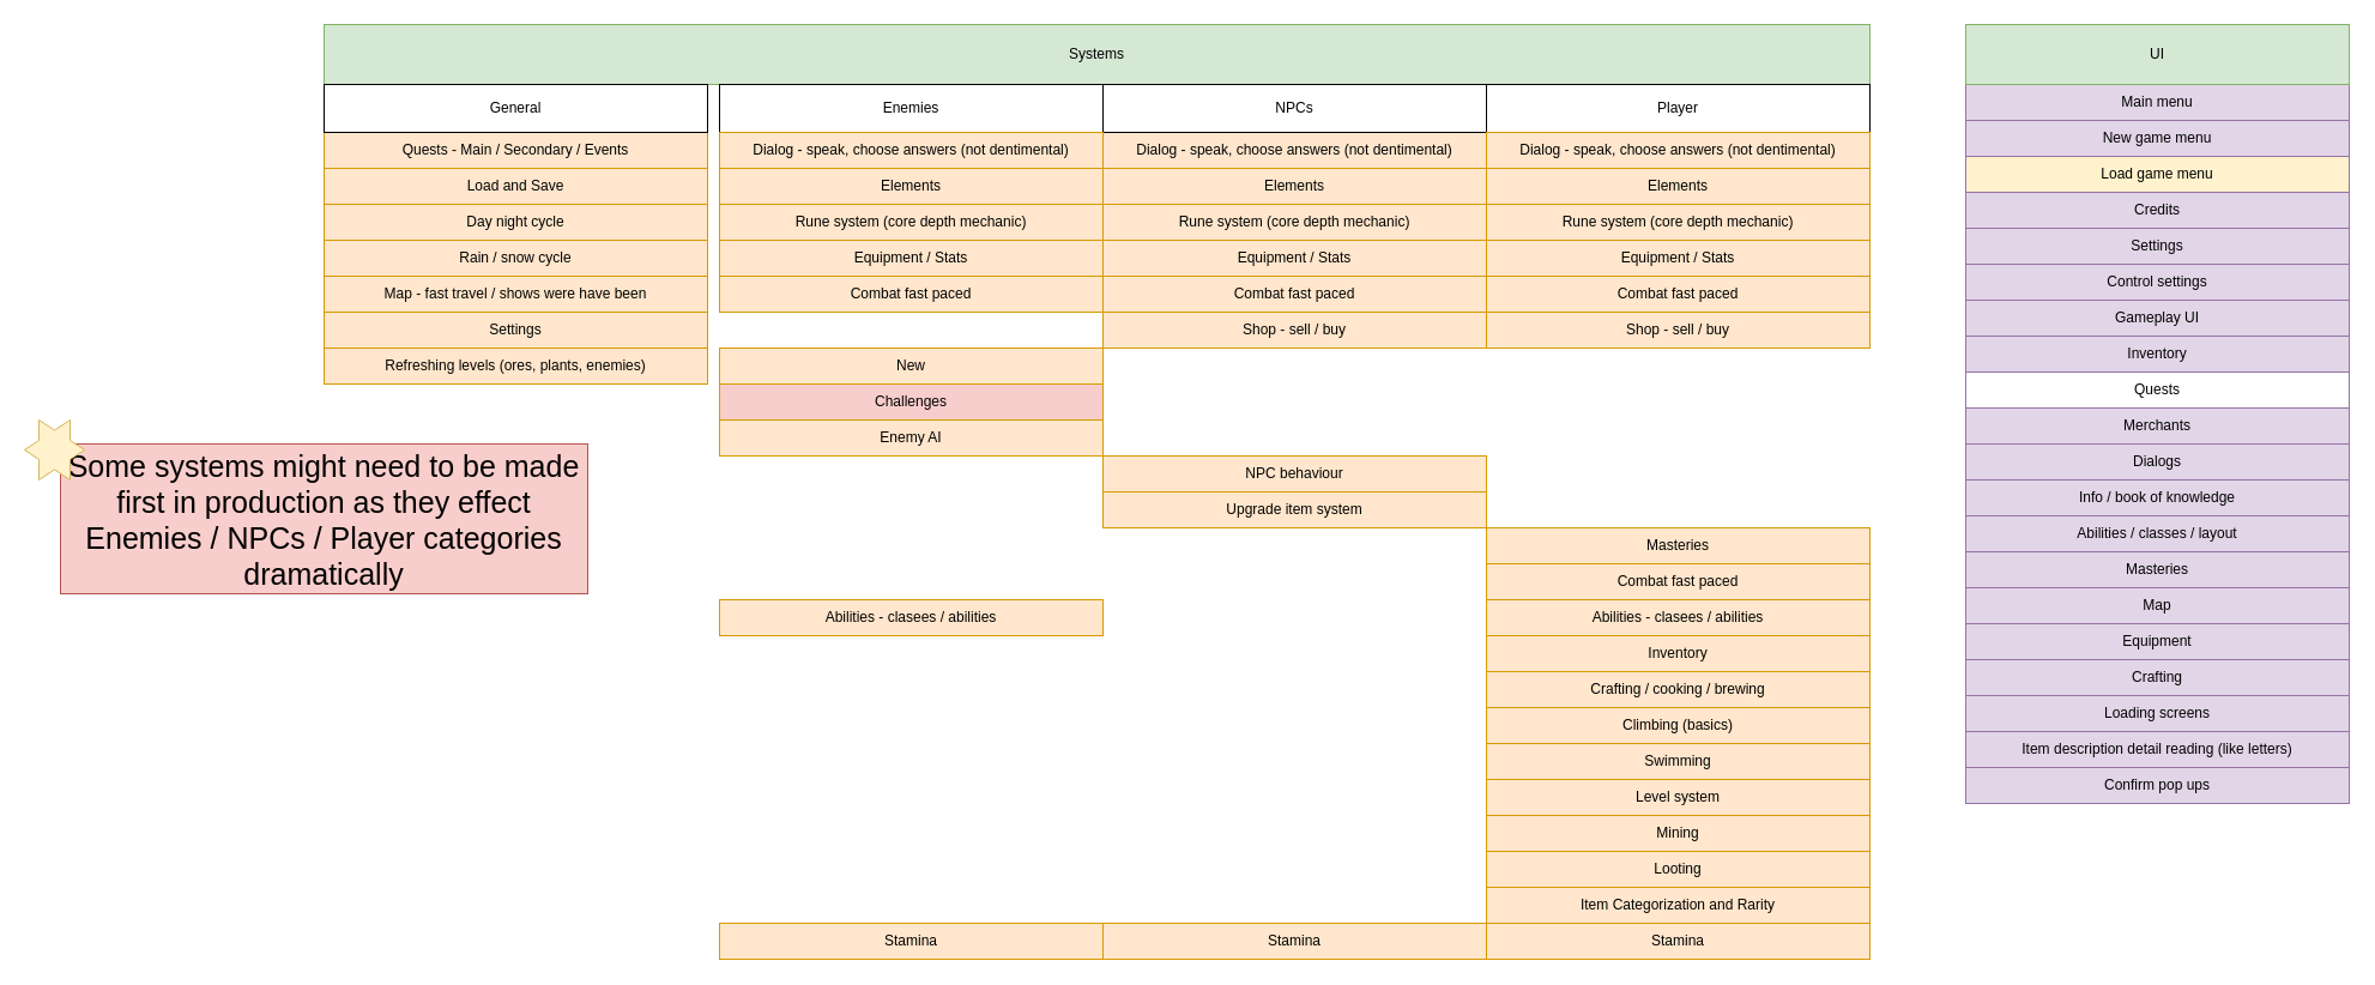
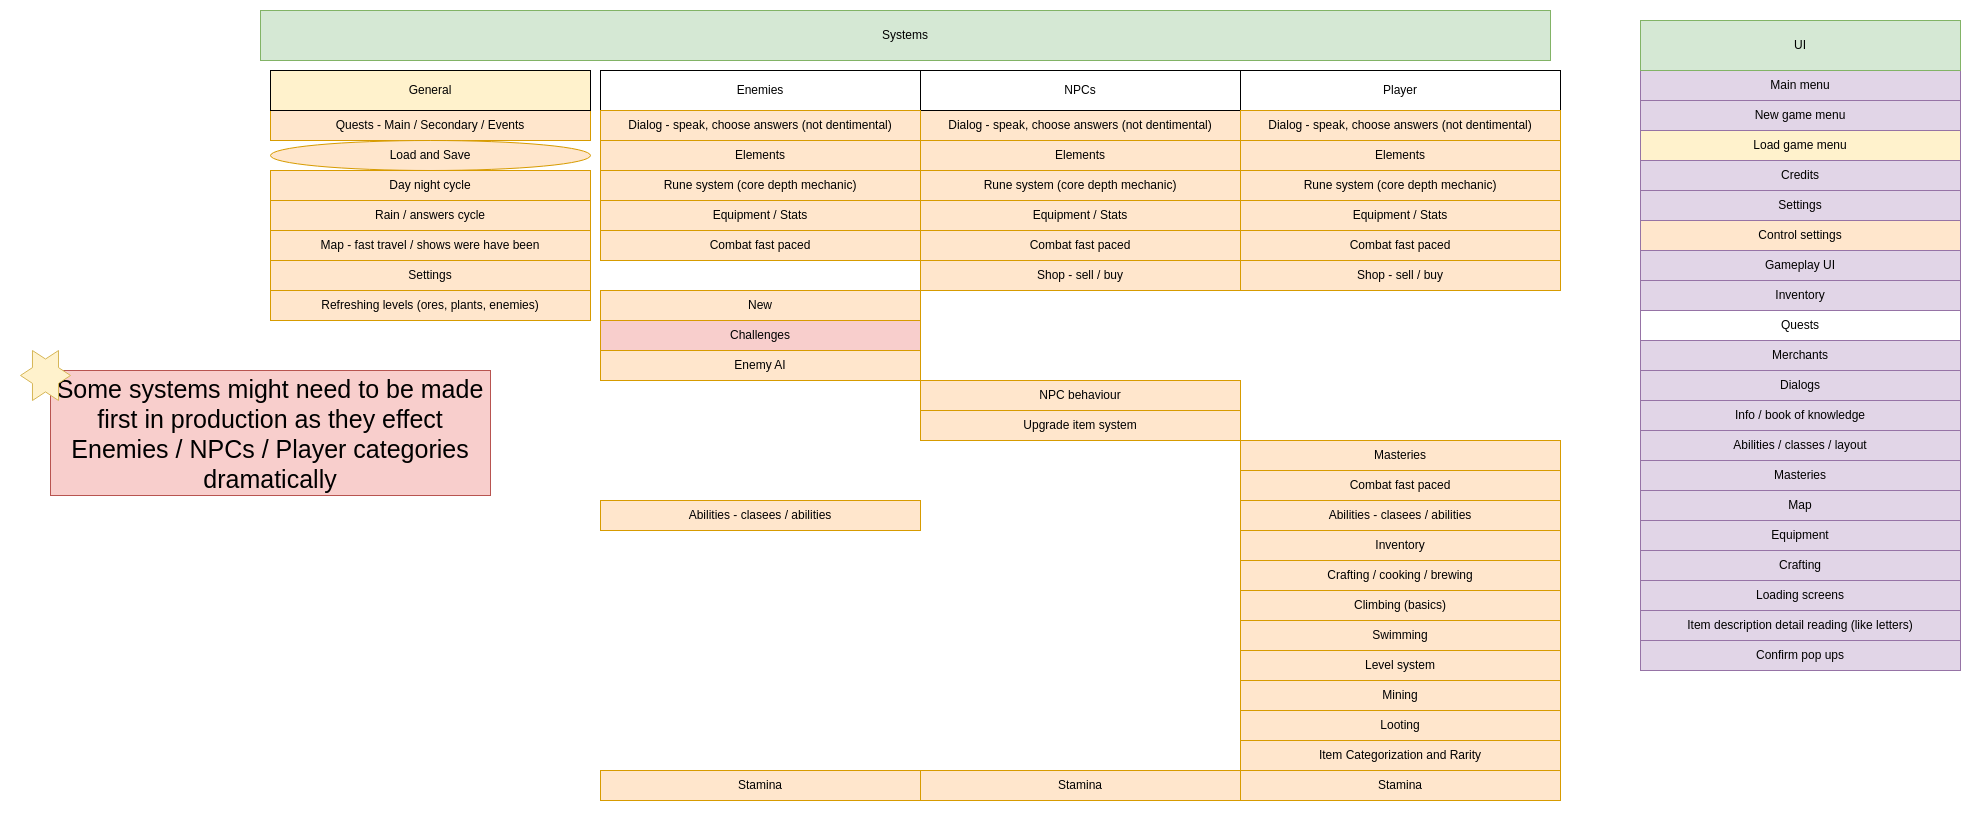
- <mxCell id="2" value="Systems" style="rounded=0;whiteSpace=wrap;html=1;fillColor=#d5e8d4;strokeColor=#82b366;" parent="1" vertex="1"><mxGeometry x="270" y="20" width="1290" height="50" as="geometry" /></mxCell>
+ <mxCell id="2" value="Systems" style="rounded=0;whiteSpace=wrap;html=1;fillColor=#d5e8d4;strokeColor=#82b366;" parent="1" vertex="1"><mxGeometry x="260" y="10" width="1290" height="50" as="geometry" /></mxCell>
- <mxCell id="47" value="General" style="rounded=0;whiteSpace=wrap;html=1;" parent="1" vertex="1"><mxGeometry x="270" y="70" width="320" height="40" as="geometry" /></mxCell>
+ <mxCell id="47" value="General" style="rounded=0;whiteSpace=wrap;html=1;fillColor=#fff2cc;" parent="1" vertex="1"><mxGeometry x="270" y="70" width="320" height="40" as="geometry" /></mxCell>
- <mxCell id="21" value="Load and Save" style="rounded=0;whiteSpace=wrap;html=1;fillColor=#ffe6cc;strokeColor=#d79b00;" parent="1" vertex="1"><mxGeometry x="270" y="140" width="320" height="30" as="geometry" /></mxCell>
+ <mxCell id="21" value="Load and Save" style="ellipse;whiteSpace=wrap;html=1;fillColor=#ffe6cc;strokeColor=#d79b00;" parent="1" vertex="1"><mxGeometry x="270" y="140" width="320" height="30" as="geometry" /></mxCell>
- <mxCell id="30" value="Rain / snow cycle" style="rounded=0;whiteSpace=wrap;html=1;fillColor=#ffe6cc;strokeColor=#d79b00;" parent="1" vertex="1"><mxGeometry x="270" y="200" width="320" height="30" as="geometry" /></mxCell>
+ <mxCell id="30" value="Rain / answers cycle" style="rounded=0;whiteSpace=wrap;html=1;fillColor=#ffe6cc;strokeColor=#d79b00;" parent="1" vertex="1"><mxGeometry x="270" y="200" width="320" height="30" as="geometry" /></mxCell>
- <mxCell id="8" value="Control settings" style="rounded=0;whiteSpace=wrap;html=1;fillColor=#e1d5e7;strokeColor=#9673a6;" parent="1" vertex="1"><mxGeometry x="1640" y="220" width="320" height="30" as="geometry" /></mxCell>
+ <mxCell id="8" value="Control settings" style="rounded=0;whiteSpace=wrap;html=1;fillColor=#ffe6cc;strokeColor=#9673a6;" parent="1" vertex="1"><mxGeometry x="1640" y="220" width="320" height="30" as="geometry" /></mxCell>
